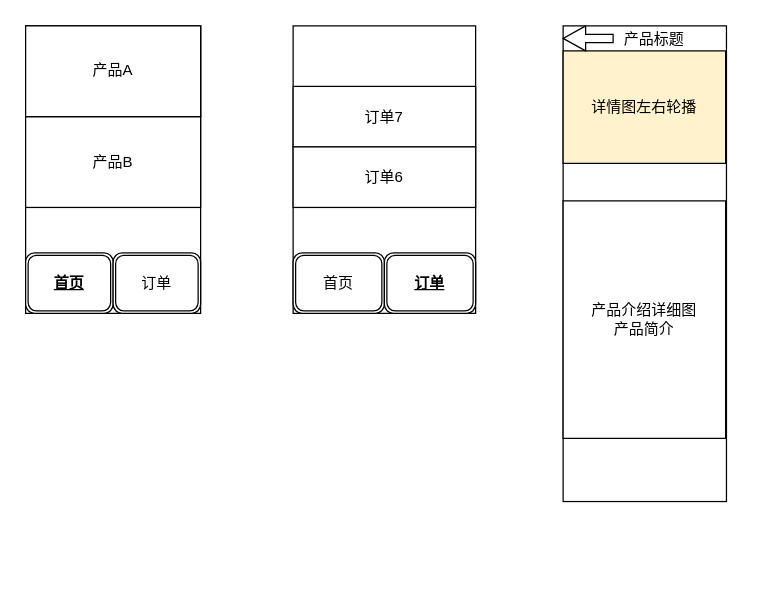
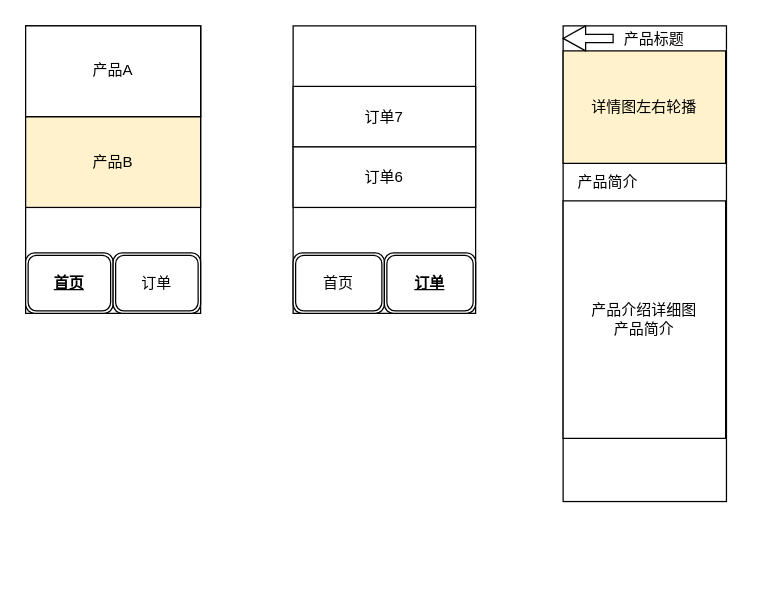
- <mxCell id="8" value="产品B" style="rounded=0;whiteSpace=wrap;html=1;" vertex="1" parent="4"><mxGeometry y="72.63" width="140" height="72.632" as="geometry" /></mxCell>
+ <mxCell id="8" value="产品B" style="rounded=0;whiteSpace=wrap;html=1;fillColor=#fff2cc;" vertex="1" parent="4"><mxGeometry y="72.63" width="140" height="72.632" as="geometry" /></mxCell>
+ <mxCell id="15" value="&amp;nbsp; &amp;nbsp;产品简介" style="text;html=1;strokeColor=none;fillColor=none;align=left;verticalAlign=middle;whiteSpace=wrap;rounded=0;" vertex="1" parent="12"><mxGeometry y="110" width="130" height="30" as="geometry" /></mxCell>
